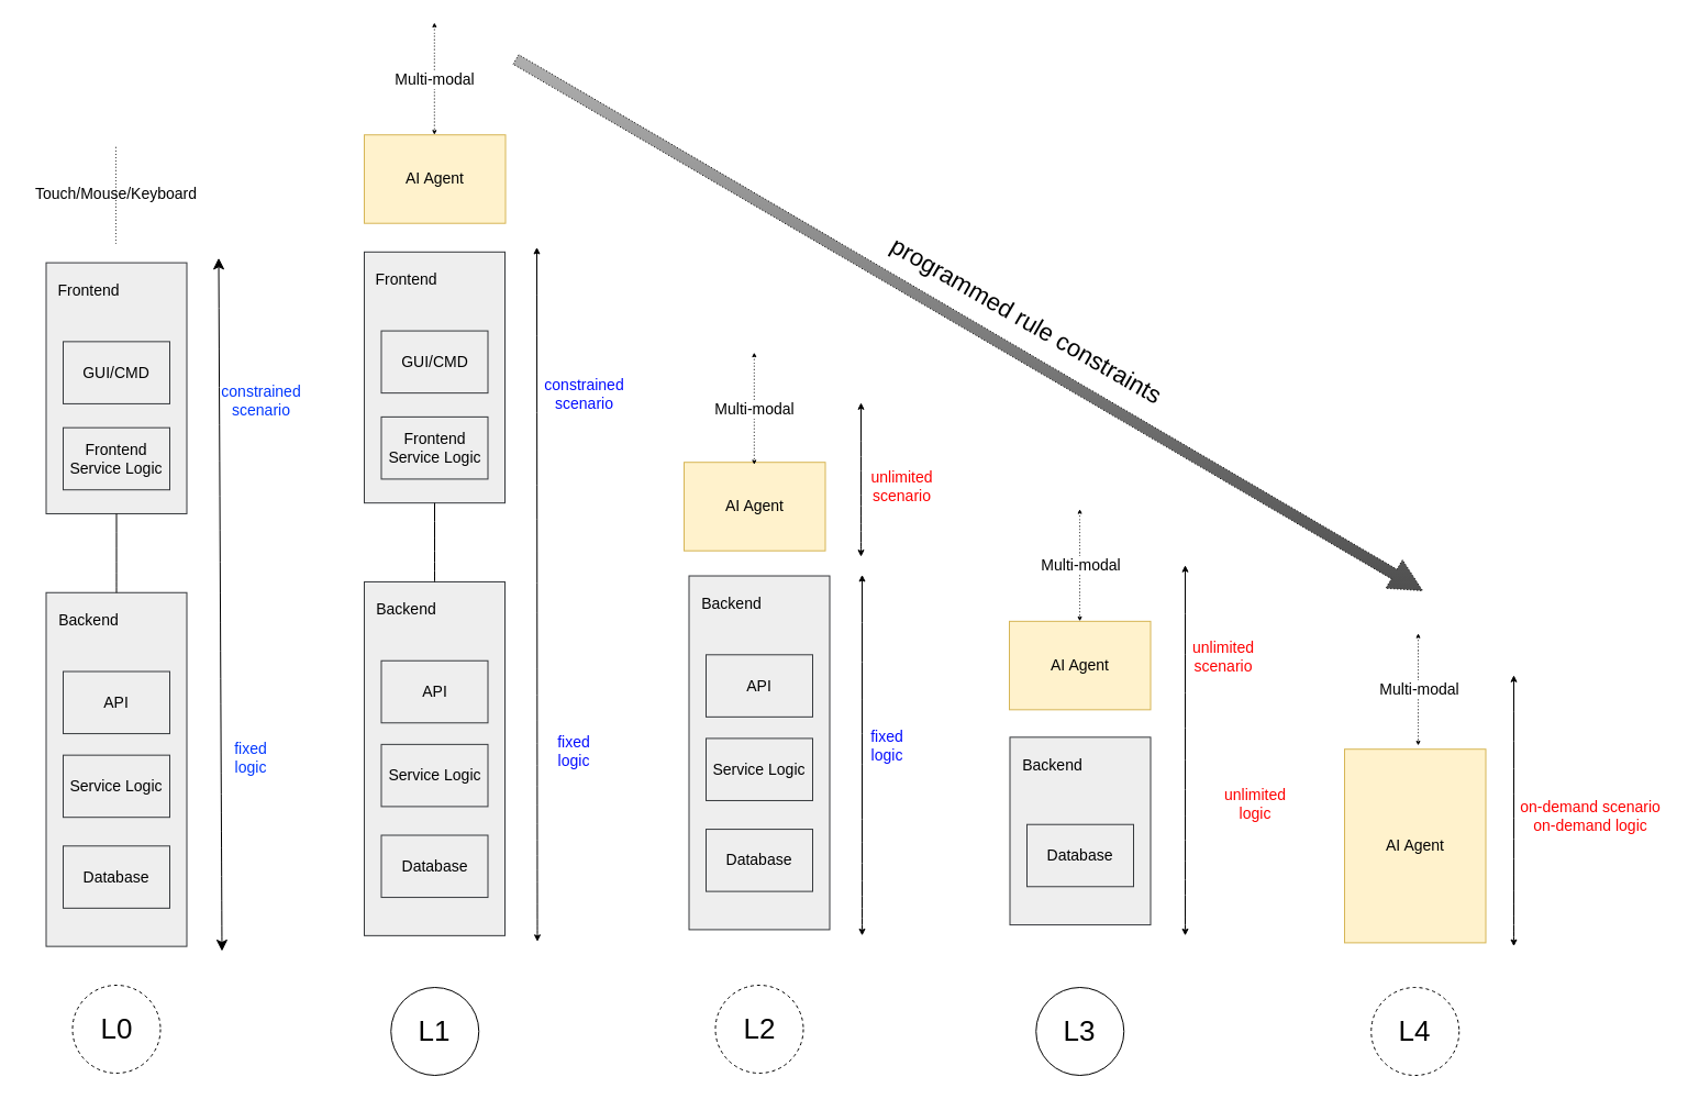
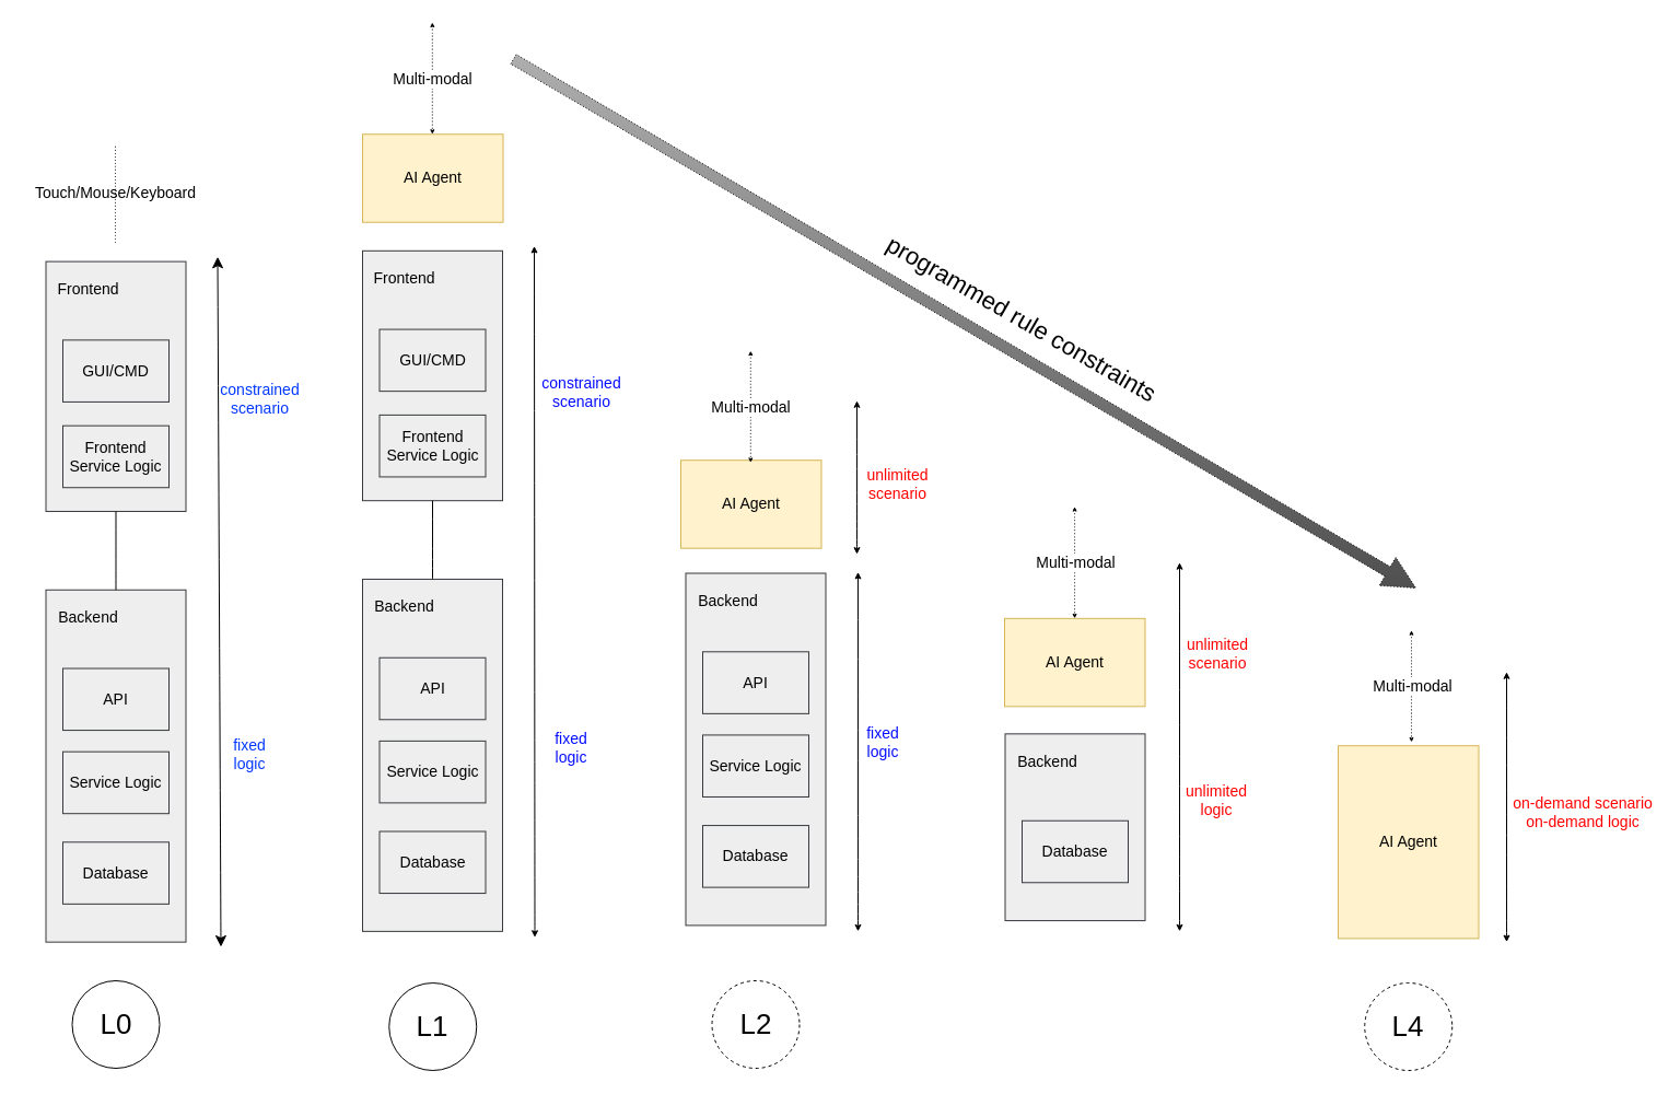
- <mxCell id="45" value="&lt;div&gt;&lt;span style=&quot;background-color: transparent;&quot;&gt;unlimited&lt;/span&gt;&lt;/div&gt;&lt;div&gt;&lt;div&gt;&lt;font&gt;logic&lt;/font&gt;&lt;/div&gt;&lt;/div&gt;" style="text;strokeColor=none;fillColor=none;html=1;align=center;verticalAlign=middle;whiteSpace=wrap;rounded=0;fontSize=14;fontColor=light-dark(#FF0000,#EDEDED);" parent="1" vertex="1"><mxGeometry x="1108" y="681.21" width="67.5" height="98.964" as="geometry" /></mxCell>
+ <mxCell id="45" value="&lt;div&gt;&lt;span style=&quot;background-color: transparent;&quot;&gt;unlimited&lt;/span&gt;&lt;/div&gt;&lt;div&gt;&lt;div&gt;&lt;font&gt;logic&lt;/font&gt;&lt;/div&gt;&lt;/div&gt;" style="text;strokeColor=none;fillColor=none;html=1;align=center;verticalAlign=middle;whiteSpace=wrap;rounded=0;fontSize=14;fontColor=light-dark(#FF0000,#EDEDED);" parent="1" vertex="1"><mxGeometry x="1078" y="681.21" width="67.5" height="98.964" as="geometry" /></mxCell>
- <mxCell id="61" value="L0" style="ellipse;whiteSpace=wrap;html=1;fontSize=26;dashed=1;" parent="1" vertex="1"><mxGeometry x="65.5" y="896" width="80" height="80" as="geometry" /></mxCell>
+ <mxCell id="61" value="L0" style="ellipse;whiteSpace=wrap;html=1;fontSize=26;" parent="1" vertex="1"><mxGeometry x="65.5" y="896" width="80" height="80" as="geometry" /></mxCell>
- <mxCell id="64" value="L3" style="ellipse;whiteSpace=wrap;html=1;fontSize=26;" parent="1" vertex="1"><mxGeometry x="942.25" y="898" width="80" height="80" as="geometry" /></mxCell>
